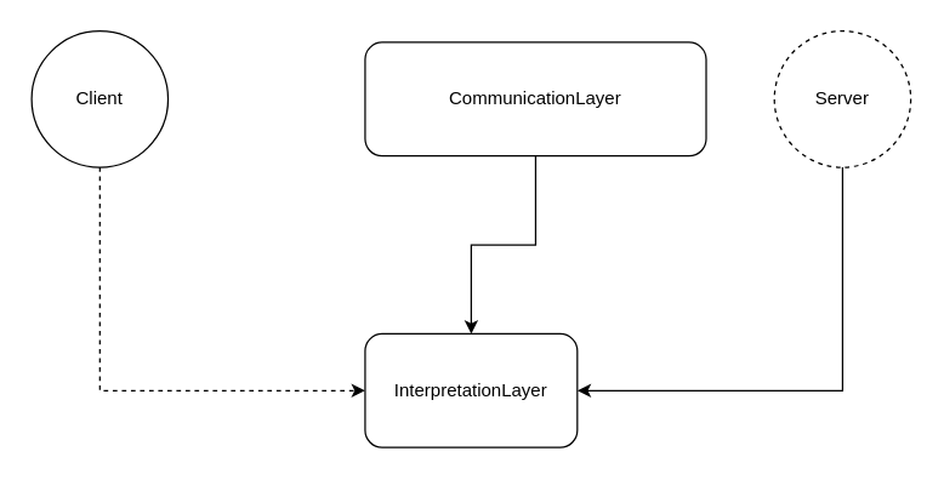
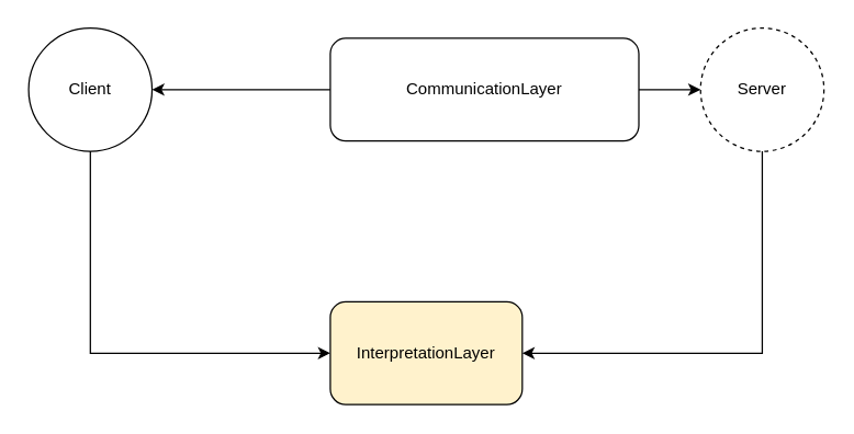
+ <mxCell id="6" style="edgeStyle=orthogonalEdgeStyle;rounded=0;orthogonalLoop=1;jettySize=auto;html=1;" edge="1" parent="1" source="8" target="3"><mxGeometry relative="1" as="geometry" /></mxCell>
- <mxCell id="7" style="edgeStyle=orthogonalEdgeStyle;rounded=0;orthogonalLoop=1;jettySize=auto;html=1;" edge="1" parent="1" source="8" target="9"><mxGeometry relative="1" as="geometry" /></mxCell>
+ <mxCell id="7" style="edgeStyle=orthogonalEdgeStyle;rounded=0;orthogonalLoop=1;jettySize=auto;html=1;" edge="1" parent="1" source="8" target="5"><mxGeometry relative="1" as="geometry" /></mxCell>
- <mxCell id="4" style="edgeStyle=orthogonalEdgeStyle;rounded=0;orthogonalLoop=1;jettySize=auto;html=1;entryX=0;entryY=0.5;entryDx=0;entryDy=0;dashed=1;" edge="1" parent="1" source="5" target="9"><mxGeometry relative="1" as="geometry"><Array as="points"><mxPoint x="65" y="258" /></Array></mxGeometry></mxCell>
+ <mxCell id="4" style="edgeStyle=orthogonalEdgeStyle;rounded=0;orthogonalLoop=1;jettySize=auto;html=1;entryX=0;entryY=0.5;entryDx=0;entryDy=0;" edge="1" parent="1" source="5" target="9"><mxGeometry relative="1" as="geometry"><Array as="points"><mxPoint x="65" y="258" /></Array></mxGeometry></mxCell>
- <mxCell id="9" value="InterpretationLayer" style="rounded=1;whiteSpace=wrap;html=1;" vertex="1" parent="1"><mxGeometry x="240" y="220" width="140" height="75" as="geometry" /></mxCell>
+ <mxCell id="9" value="InterpretationLayer" style="rounded=1;whiteSpace=wrap;html=1;fillColor=#fff2cc;" vertex="1" parent="1"><mxGeometry x="240" y="220" width="140" height="75" as="geometry" /></mxCell>
